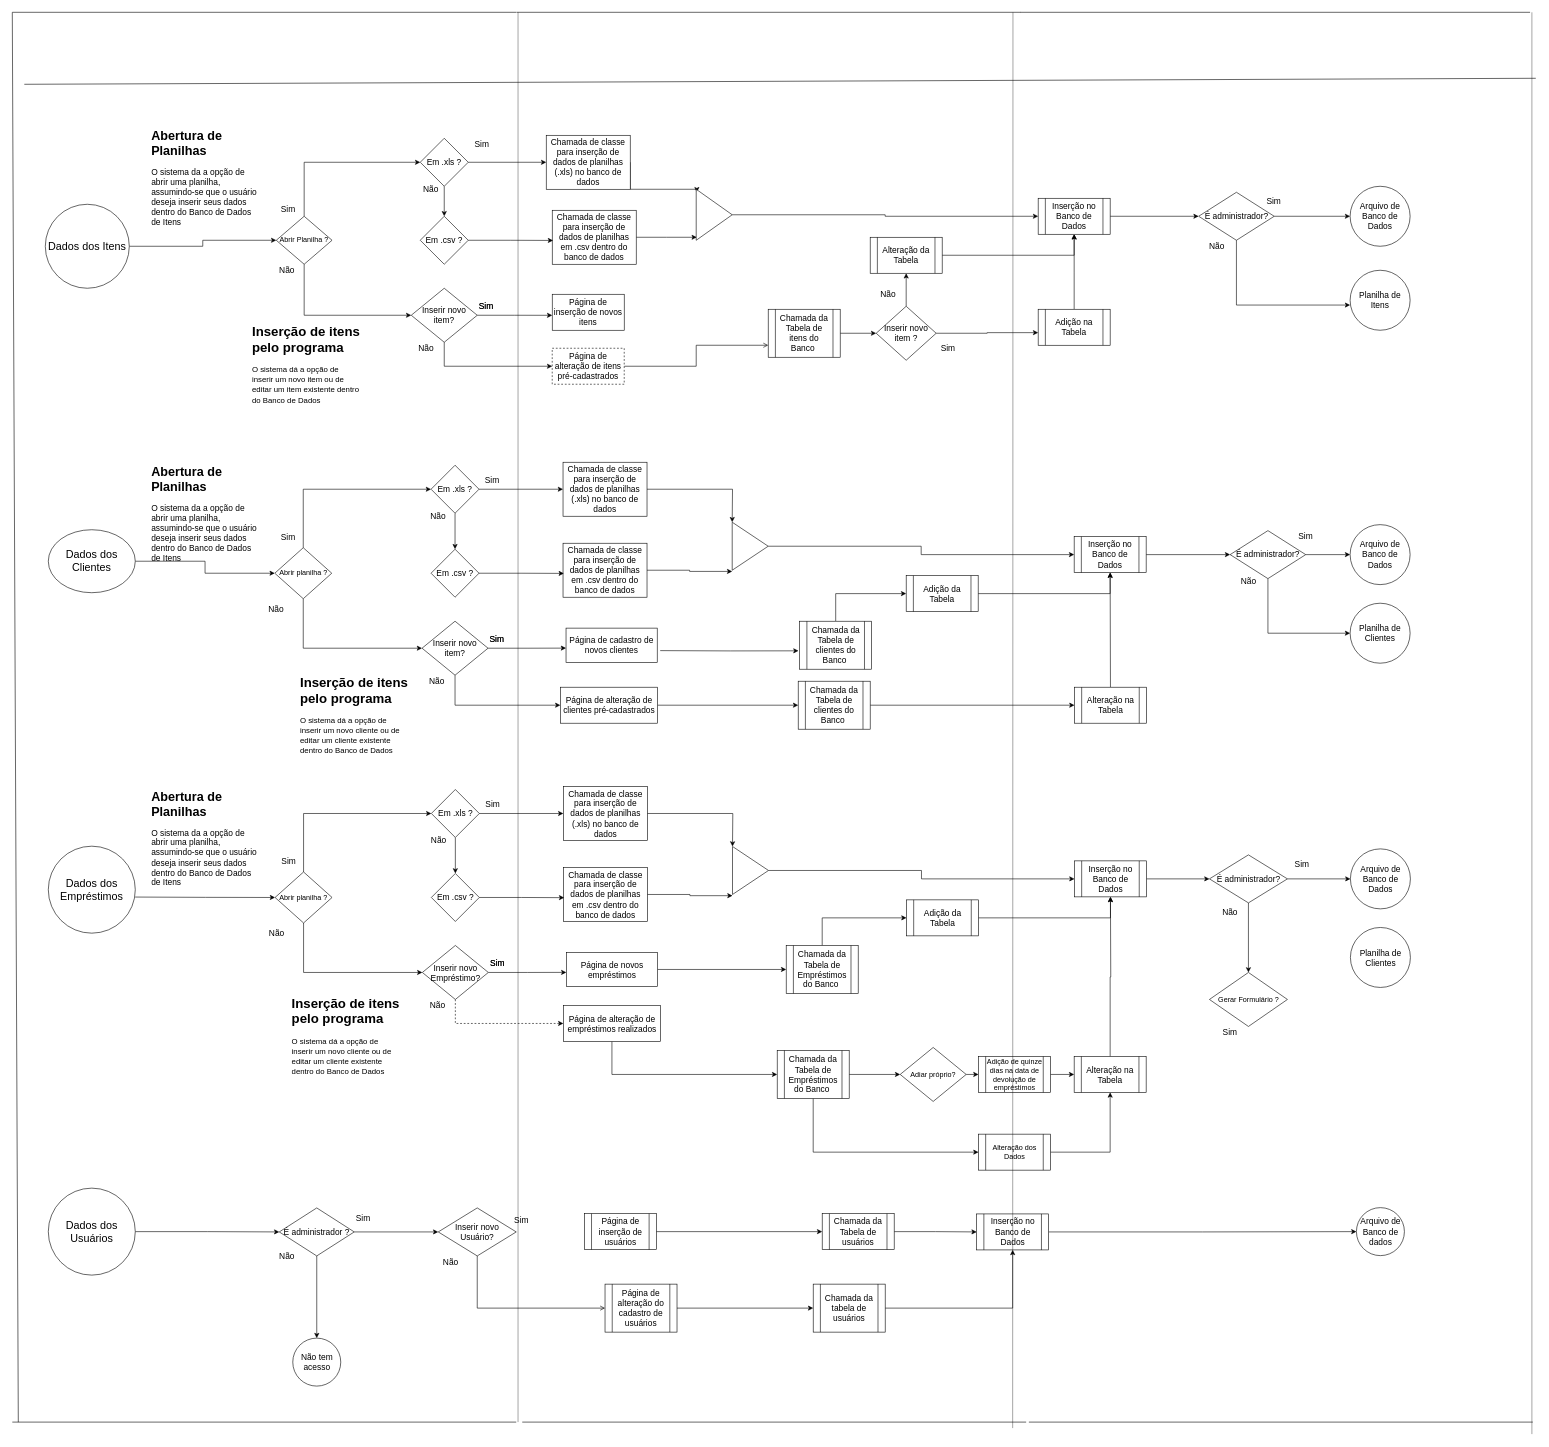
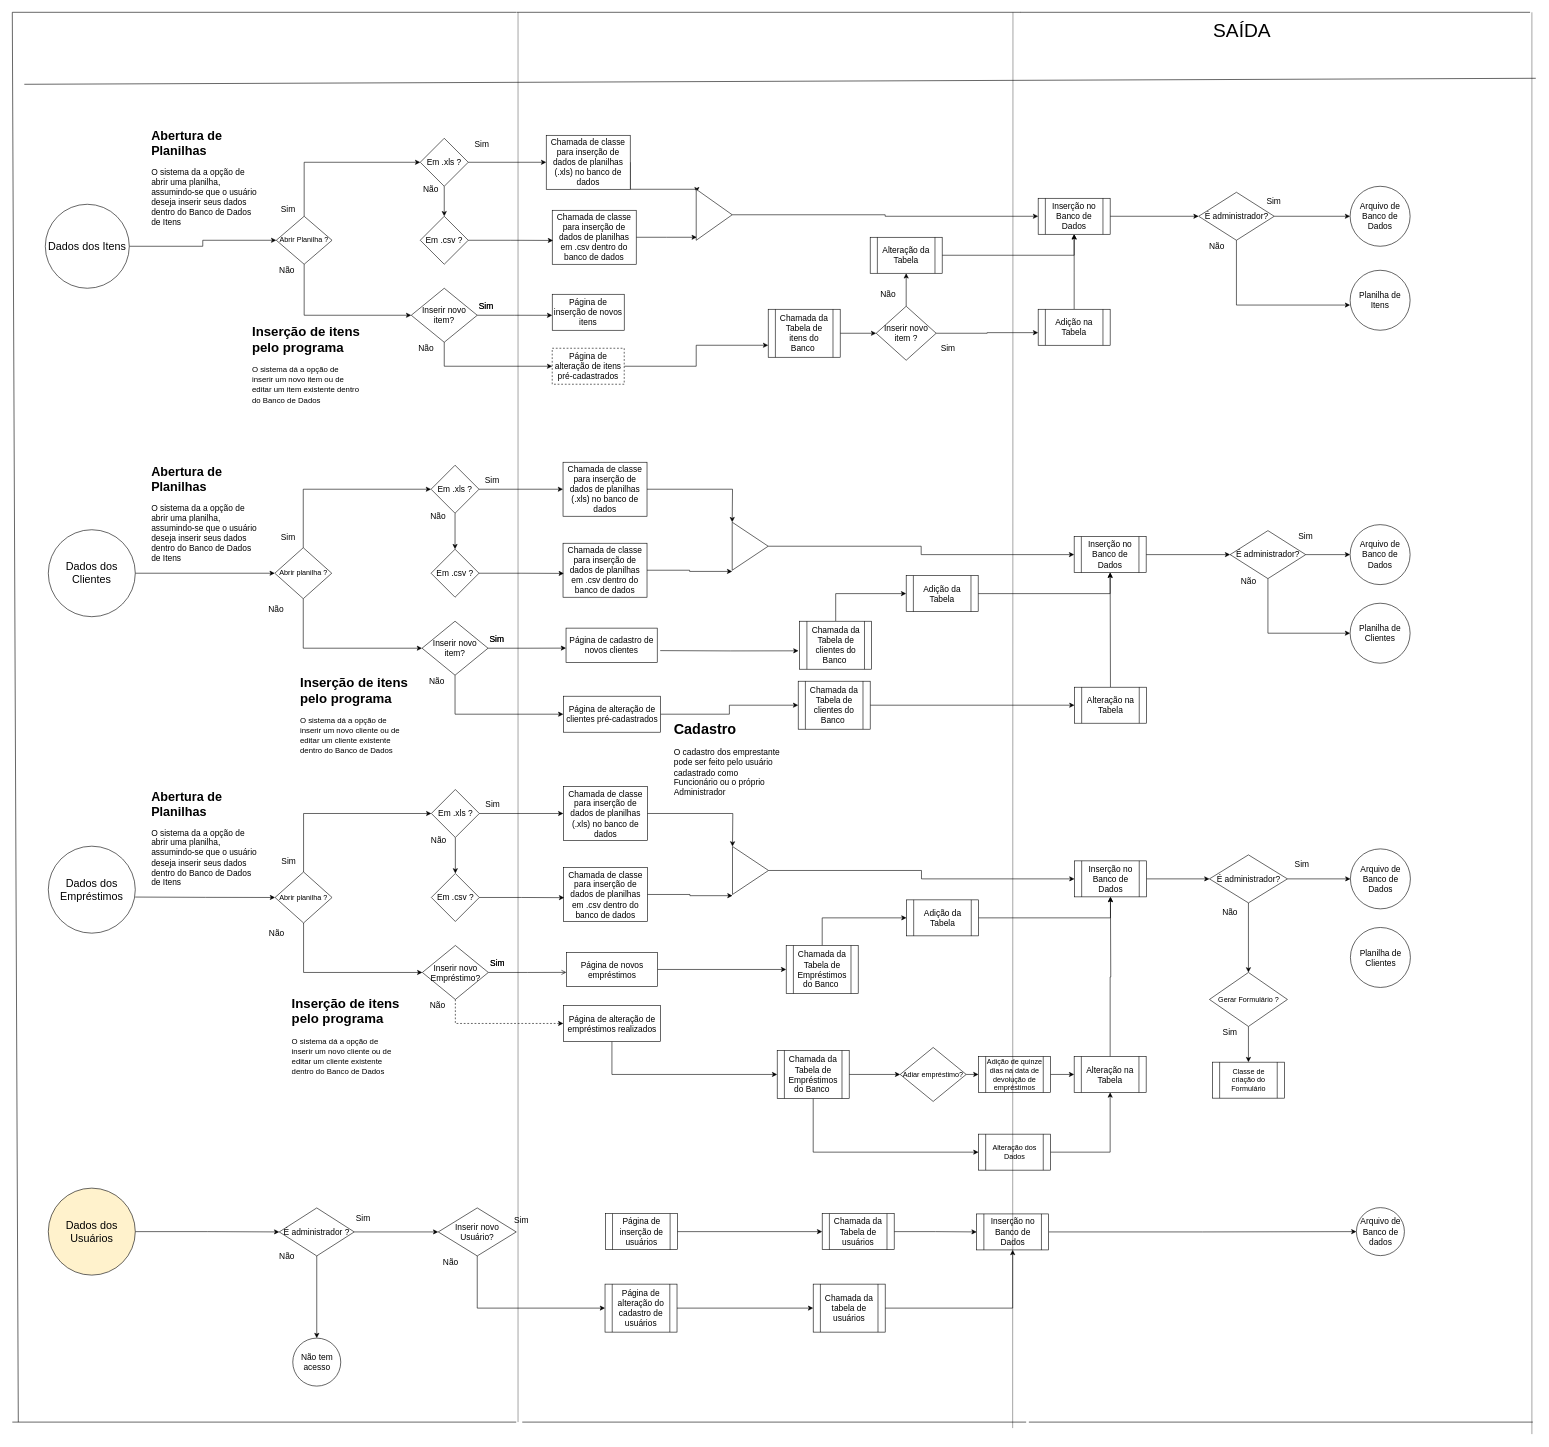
+ <mxCell id="15" value="SAÍDA" style="text;html=1;strokeColor=none;fillColor=none;align=center;verticalAlign=middle;whiteSpace=wrap;rounded=0;fontFamily=Helvetica;fontSize=32;" parent="1" vertex="1"><mxGeometry x="1940" y="30" width="260" height="40" as="geometry" /></mxCell>
- <mxCell id="21" style="edgeStyle=orthogonalEdgeStyle;rounded=0;orthogonalLoop=1;jettySize=auto;html=1;exitX=1;exitY=0.5;exitDx=0;exitDy=0;entryX=0;entryY=0.75;entryDx=0;entryDy=0;fontFamily=Helvetica;fontSize=14;endArrow=open;" parent="1" source="22" target="31" edge="1"><mxGeometry relative="1" as="geometry" /></mxCell>
+ <mxCell id="21" style="edgeStyle=orthogonalEdgeStyle;rounded=0;orthogonalLoop=1;jettySize=auto;html=1;exitX=1;exitY=0.5;exitDx=0;exitDy=0;entryX=0;entryY=0.75;entryDx=0;entryDy=0;fontFamily=Helvetica;fontSize=14;" parent="1" source="22" target="31" edge="1"><mxGeometry relative="1" as="geometry" /></mxCell>
- <mxCell id="45" value="&lt;font style=&quot;font-size: 18px&quot;&gt;Dados dos Clientes&lt;/font&gt;" style="ellipse;whiteSpace=wrap;html=1;aspect=fixed;" parent="1" vertex="1"><mxGeometry x="80" y="882.5" width="145" height="105" as="geometry" /></mxCell>
+ <mxCell id="45" value="&lt;font style=&quot;font-size: 18px&quot;&gt;Dados dos Clientes&lt;/font&gt;" style="ellipse;whiteSpace=wrap;html=1;aspect=fixed;" parent="1" vertex="1"><mxGeometry x="80" y="882.5" width="145" height="145" as="geometry" /></mxCell>
- <mxCell id="66" value="Página de alteração de clientes pré-cadastrados" style="rounded=0;whiteSpace=wrap;html=1;fontFamily=Helvetica;fontSize=14;" parent="1" vertex="1"><mxGeometry x="933.5" y="1145" width="162" height="60" as="geometry" /></mxCell>
+ <mxCell id="66" value="Página de alteração de clientes pré-cadastrados" style="rounded=0;whiteSpace=wrap;html=1;fontFamily=Helvetica;fontSize=14;" parent="1" vertex="1"><mxGeometry x="938.5" y="1160" width="162" height="60" as="geometry" /></mxCell>
+ <mxCell id="83" value="&lt;h1&gt;Cadastro&lt;/h1&gt;&lt;div style=&quot;font-size: 14px&quot;&gt;O cadastro dos emprestante pode ser feito pelo usuário cadastrado como Funcionário ou o próprio Administrador&lt;/div&gt;" style="text;html=1;strokeColor=none;fillColor=none;spacing=5;spacingTop=-20;whiteSpace=wrap;overflow=hidden;rounded=0;" parent="1" vertex="1"><mxGeometry x="1118" y="1195" width="190" height="130" as="geometry" /></mxCell>
- <mxCell id="116" style="edgeStyle=orthogonalEdgeStyle;rounded=0;orthogonalLoop=1;jettySize=auto;html=1;exitX=1;exitY=0.5;exitDx=0;exitDy=0;entryX=0;entryY=0.585;entryDx=0;entryDy=0;entryPerimeter=0;fontFamily=Helvetica;fontSize=14;" parent="1" source="117" target="114" edge="1"><mxGeometry relative="1" as="geometry" /></mxCell>
+ <mxCell id="116" style="edgeStyle=orthogonalEdgeStyle;rounded=0;orthogonalLoop=1;jettySize=auto;html=1;exitX=1;exitY=0.5;exitDx=0;exitDy=0;entryX=0;entryY=0.585;entryDx=0;entryDy=0;entryPerimeter=0;fontFamily=Helvetica;fontSize=14;endArrow=open;" parent="1" source="117" target="114" edge="1"><mxGeometry relative="1" as="geometry" /></mxCell>
+ <mxCell id="142" style="edgeStyle=orthogonalEdgeStyle;rounded=0;orthogonalLoop=1;jettySize=auto;html=1;exitX=0.5;exitY=1;exitDx=0;exitDy=0;" parent="1" source="143" target="144" edge="1"><mxGeometry relative="1" as="geometry" /></mxCell>
- <mxCell id="152" value="Adiar próprio?" style="rhombus;whiteSpace=wrap;html=1;" parent="1" vertex="1"><mxGeometry x="1500" y="1745.5" width="110" height="90" as="geometry" /></mxCell>
+ <mxCell id="152" value="Adiar empréstimo?" style="rhombus;whiteSpace=wrap;html=1;" parent="1" vertex="1"><mxGeometry x="1500" y="1745.5" width="110" height="90" as="geometry" /></mxCell>
+ <mxCell id="144" value="Classe de criação do Formulário" style="shape=process;whiteSpace=wrap;html=1;backgroundOutline=1;" parent="1" vertex="1"><mxGeometry x="2020.5" y="1770" width="120" height="60" as="geometry" /></mxCell>
- <mxCell id="96" value="&lt;font style=&quot;font-size: 18px&quot;&gt;Dados dos Usuários&lt;/font&gt;" style="ellipse;whiteSpace=wrap;html=1;aspect=fixed;" parent="1" vertex="1"><mxGeometry x="80" y="1980" width="145" height="145" as="geometry" /></mxCell>
+ <mxCell id="96" value="&lt;font style=&quot;font-size: 18px&quot;&gt;Dados dos Usuários&lt;/font&gt;" style="ellipse;whiteSpace=wrap;html=1;aspect=fixed;fillColor=#fff2cc;" parent="1" vertex="1"><mxGeometry x="80" y="1980" width="145" height="145" as="geometry" /></mxCell>
- <mxCell id="166" value="Página de inserção de usuários" style="shape=process;whiteSpace=wrap;html=1;backgroundOutline=1;fontSize=14;" vertex="1" parent="1"><mxGeometry x="973.5" y="2022.5" width="120" height="60" as="geometry" /></mxCell>
+ <mxCell id="166" value="Página de inserção de usuários" style="shape=process;whiteSpace=wrap;html=1;backgroundOutline=1;fontSize=14;" vertex="1" parent="1"><mxGeometry x="1008.5" y="2022.5" width="120" height="60" as="geometry" /></mxCell>
- <mxCell id="163" style="edgeStyle=orthogonalEdgeStyle;rounded=0;orthogonalLoop=1;jettySize=auto;html=1;exitX=0.5;exitY=1;exitDx=0;exitDy=0;entryX=0;entryY=0.5;entryDx=0;entryDy=0;fontSize=14;endArrow=open;" edge="1" parent="1" source="164" target="172"><mxGeometry relative="1" as="geometry" /></mxCell>
+ <mxCell id="163" style="edgeStyle=orthogonalEdgeStyle;rounded=0;orthogonalLoop=1;jettySize=auto;html=1;exitX=0.5;exitY=1;exitDx=0;exitDy=0;entryX=0;entryY=0.5;entryDx=0;entryDy=0;fontSize=14;" edge="1" parent="1" source="164" target="172"><mxGeometry relative="1" as="geometry" /></mxCell>
